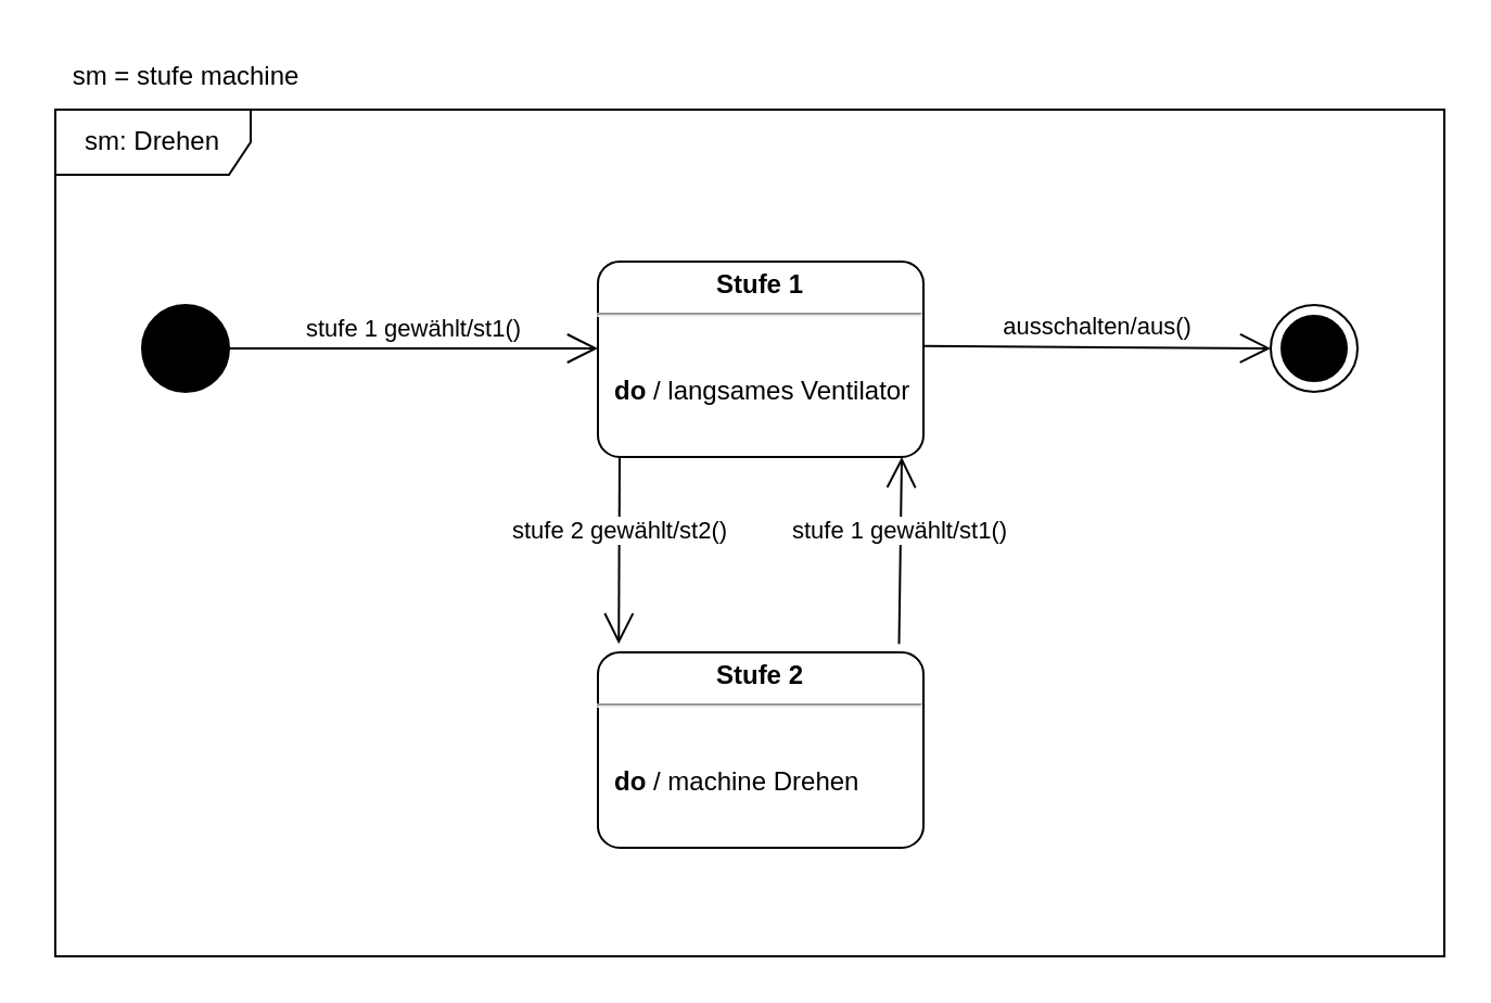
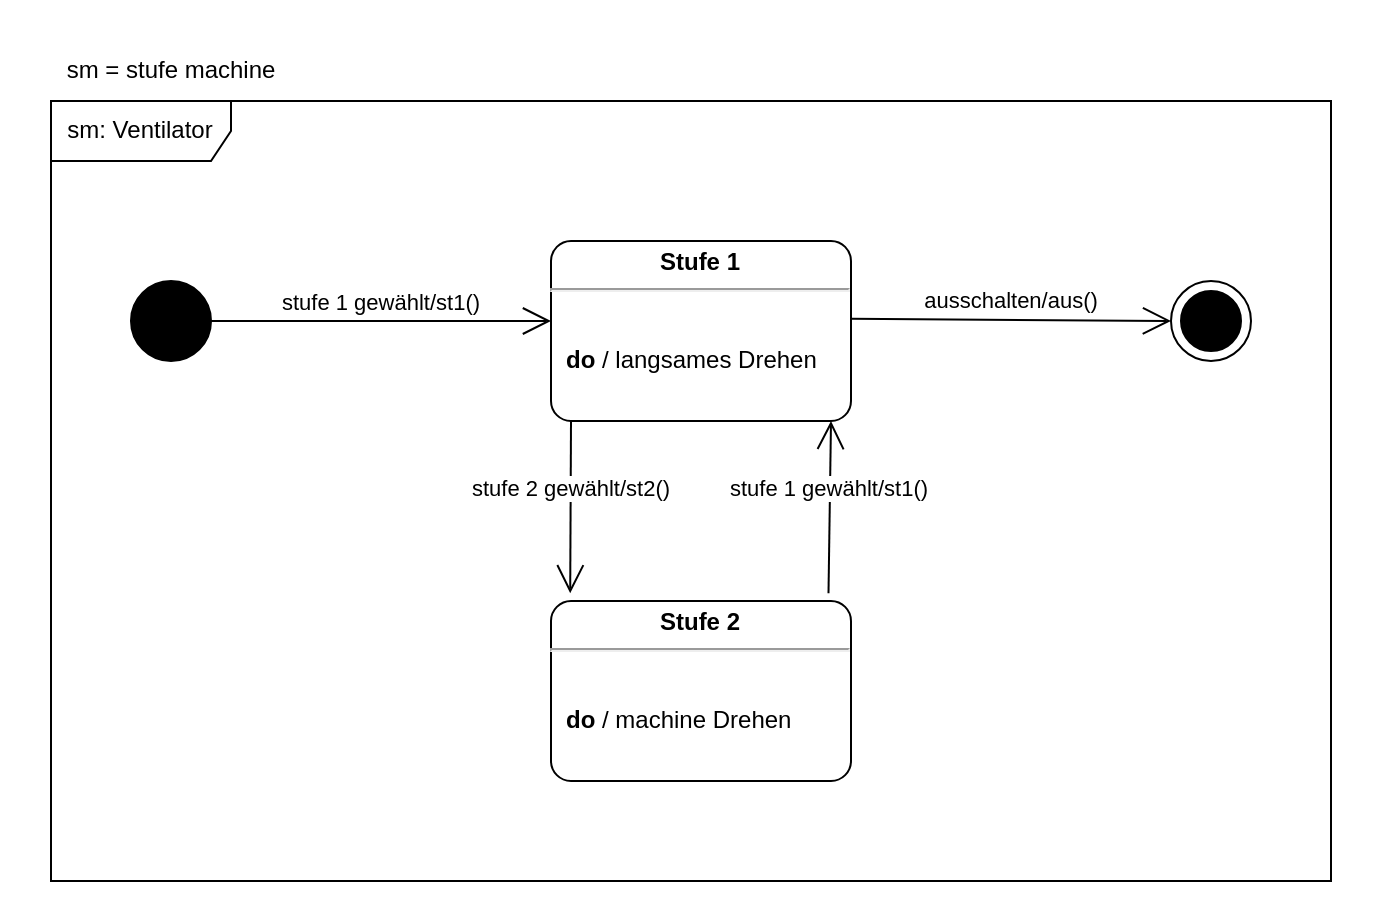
- <mxCell id="2" value="sm: Drehen" style="shape=umlFrame;whiteSpace=wrap;html=1;width=90;height=30;" vertex="1" parent="1"><mxGeometry x="25" y="50" width="640" height="390" as="geometry" /></mxCell>
+ <mxCell id="2" value="sm: Ventilator" style="shape=umlFrame;whiteSpace=wrap;html=1;width=90;height=30;" vertex="1" parent="1"><mxGeometry x="25" y="50" width="640" height="390" as="geometry" /></mxCell>
- <mxCell id="5" value="&lt;p style=&quot;margin:0px;margin-top:4px;text-align:center;&quot;&gt;&lt;b&gt;Stufe 1&lt;/b&gt;&lt;/p&gt;&lt;hr&gt;&lt;p&gt;&lt;/p&gt;&lt;p style=&quot;margin:0px;margin-left:8px;text-align:left;&quot;&gt;&lt;br&gt;&lt;b&gt;do &lt;/b&gt;/ langsames Ventilator&lt;br&gt;&lt;br&gt;&lt;/p&gt;" style="shape=mxgraph.sysml.simpleState;html=1;overflow=fill;whiteSpace=wrap;align=center;" vertex="1" parent="1"><mxGeometry x="275" y="120" width="150" height="90" as="geometry" /></mxCell>
+ <mxCell id="5" value="&lt;p style=&quot;margin:0px;margin-top:4px;text-align:center;&quot;&gt;&lt;b&gt;Stufe 1&lt;/b&gt;&lt;/p&gt;&lt;hr&gt;&lt;p&gt;&lt;/p&gt;&lt;p style=&quot;margin:0px;margin-left:8px;text-align:left;&quot;&gt;&lt;br&gt;&lt;b&gt;do &lt;/b&gt;/ langsames Drehen&lt;br&gt;&lt;br&gt;&lt;/p&gt;" style="shape=mxgraph.sysml.simpleState;html=1;overflow=fill;whiteSpace=wrap;align=center;" vertex="1" parent="1"><mxGeometry x="275" y="120" width="150" height="90" as="geometry" /></mxCell>
